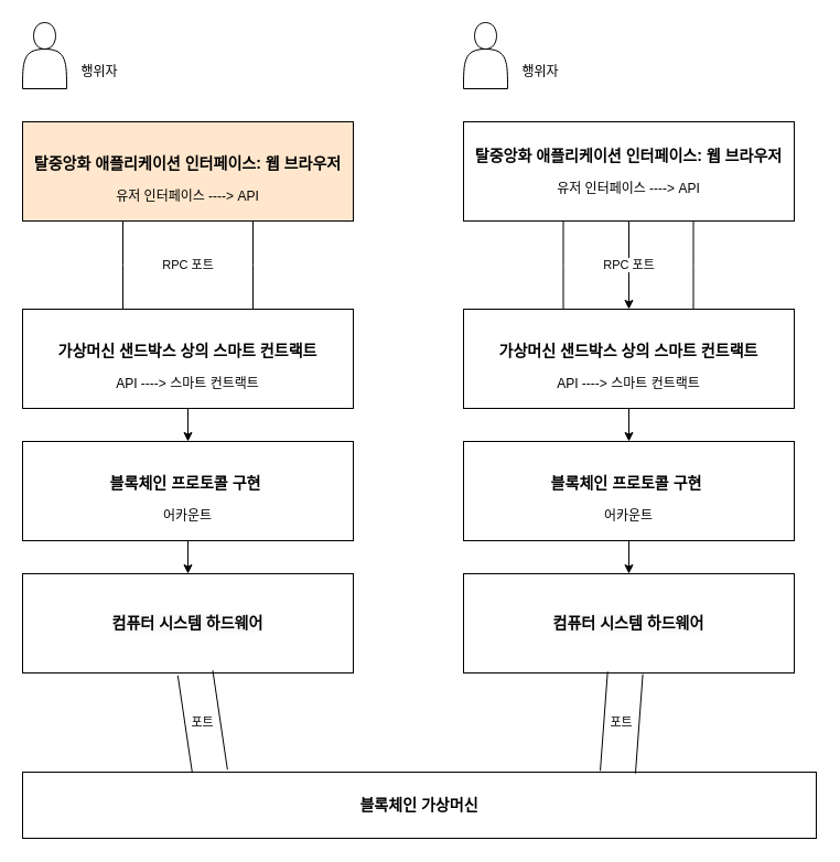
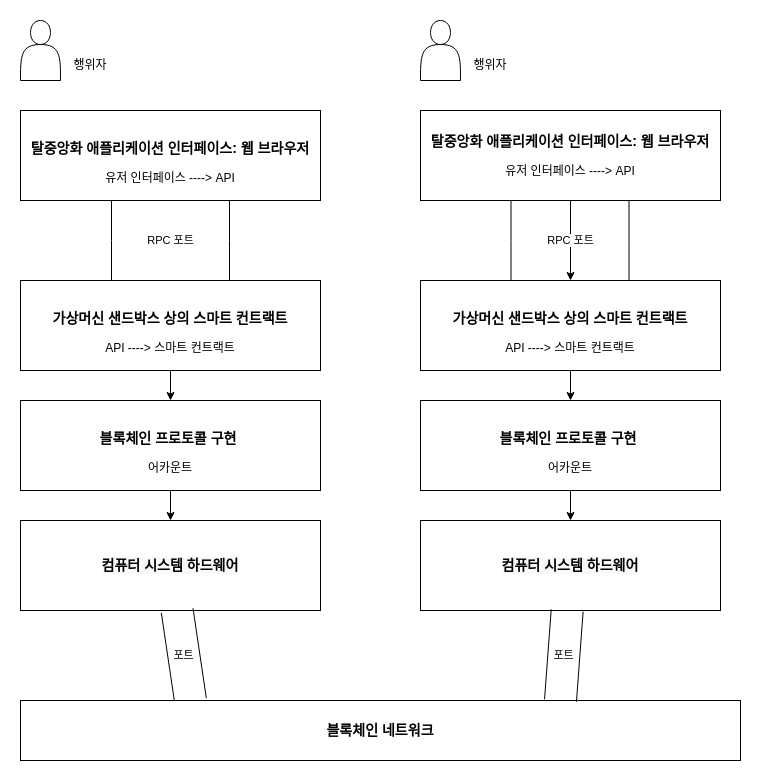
- <mxCell id="5" value="&lt;h3&gt;탈중앙화 애플리케이션 인터페이스: 웹 브라우저&lt;/h3&gt;&lt;div&gt;유저 인터페이스 ----&amp;gt; API&lt;/div&gt;" style="rounded=0;whiteSpace=wrap;html=1;fillColor=#ffe6cc;" parent="1" vertex="1"><mxGeometry x="20" y="110" width="300" height="90" as="geometry" /></mxCell>
+ <mxCell id="5" value="&lt;h3&gt;탈중앙화 애플리케이션 인터페이스: 웹 브라우저&lt;/h3&gt;&lt;div&gt;유저 인터페이스 ----&amp;gt; API&lt;/div&gt;" style="rounded=0;whiteSpace=wrap;html=1;" parent="1" vertex="1"><mxGeometry x="20" y="110" width="300" height="90" as="geometry" /></mxCell>
- <mxCell id="10" value="&lt;h3 style=&quot;font-family: &amp;#34;helvetica&amp;#34;&quot;&gt;블록체인 가상머신&lt;/h3&gt;" style="rounded=0;whiteSpace=wrap;html=1;" parent="1" vertex="1"><mxGeometry x="20" y="700" width="720" height="60" as="geometry" /></mxCell>
+ <mxCell id="10" value="&lt;h3 style=&quot;font-family: &amp;#34;helvetica&amp;#34;&quot;&gt;블록체인 네트워크&lt;/h3&gt;" style="rounded=0;whiteSpace=wrap;html=1;" parent="1" vertex="1"><mxGeometry x="20" y="700" width="720" height="60" as="geometry" /></mxCell>
